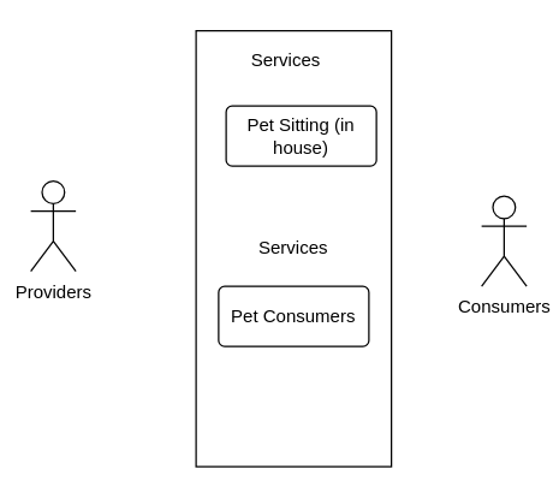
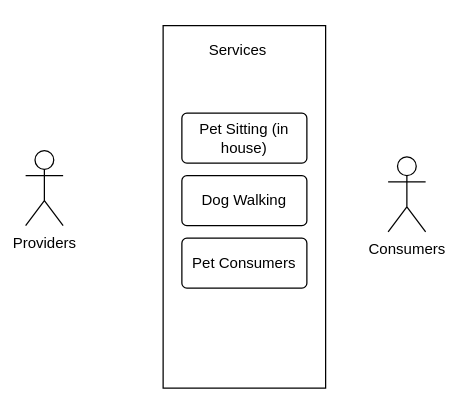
- <mxCell id="4" value="Pet Sitting (in house)" style="rounded=1;arcSize=10;whiteSpace=wrap;html=1;align=center;" vertex="1" parent="2"><mxGeometry x="20" y="50" width="100" height="40" as="geometry" /></mxCell>
+ <mxCell id="4" value="Pet Sitting (in house)" style="rounded=1;arcSize=10;whiteSpace=wrap;html=1;align=center;" vertex="1" parent="2"><mxGeometry x="15" y="70" width="100" height="40" as="geometry" /></mxCell>
+ <mxCell id="5" value="Dog Walking" style="rounded=1;arcSize=10;whiteSpace=wrap;html=1;align=center;" vertex="1" parent="2"><mxGeometry x="15" y="120" width="100" height="40" as="geometry" /></mxCell>
- <mxCell id="8" value="Consumers&lt;br&gt;" style="shape=umlActor;verticalLabelPosition=bottom;verticalAlign=top;html=1;outlineConnect=0;" vertex="1" parent="1"><mxGeometry x="320" y="130" width="30" height="60" as="geometry" /></mxCell>
+ <mxCell id="8" value="Consumers&lt;br&gt;" style="shape=umlActor;verticalLabelPosition=bottom;verticalAlign=top;html=1;outlineConnect=0;" vertex="1" parent="1"><mxGeometry x="310" y="125" width="30" height="60" as="geometry" /></mxCell>
